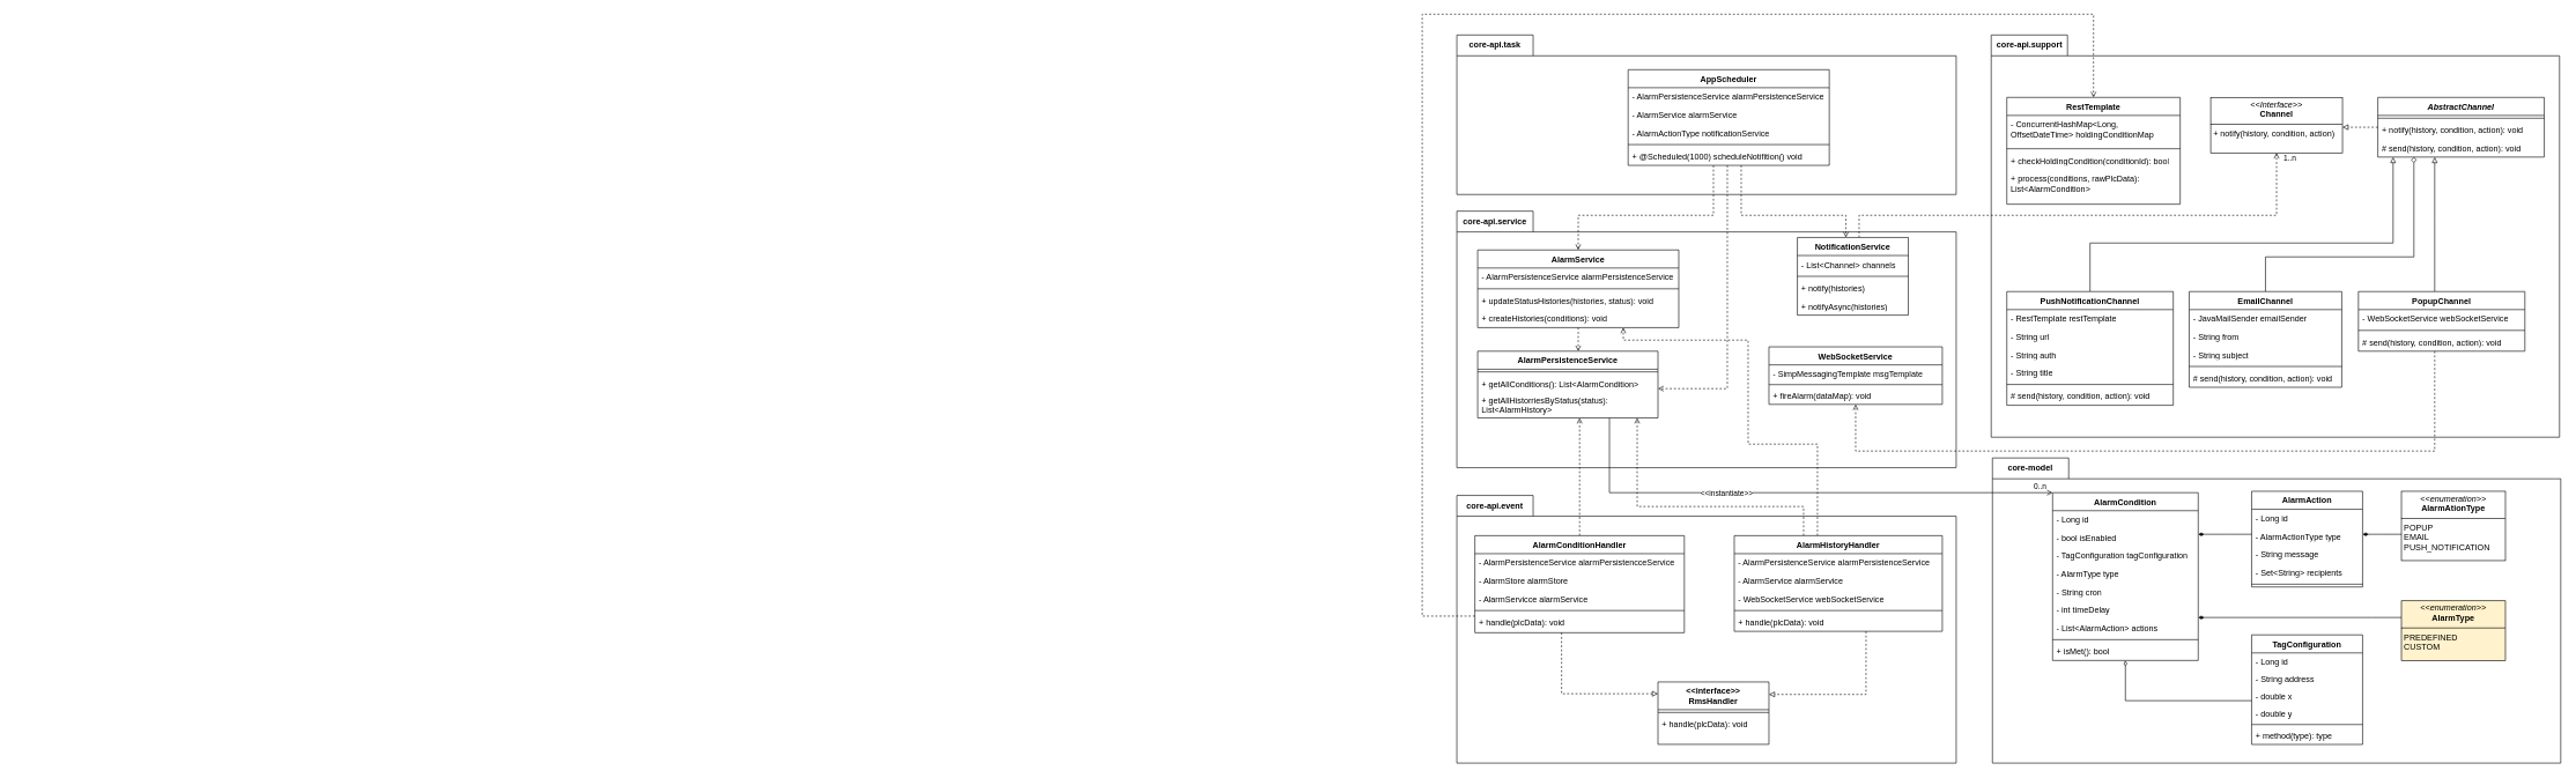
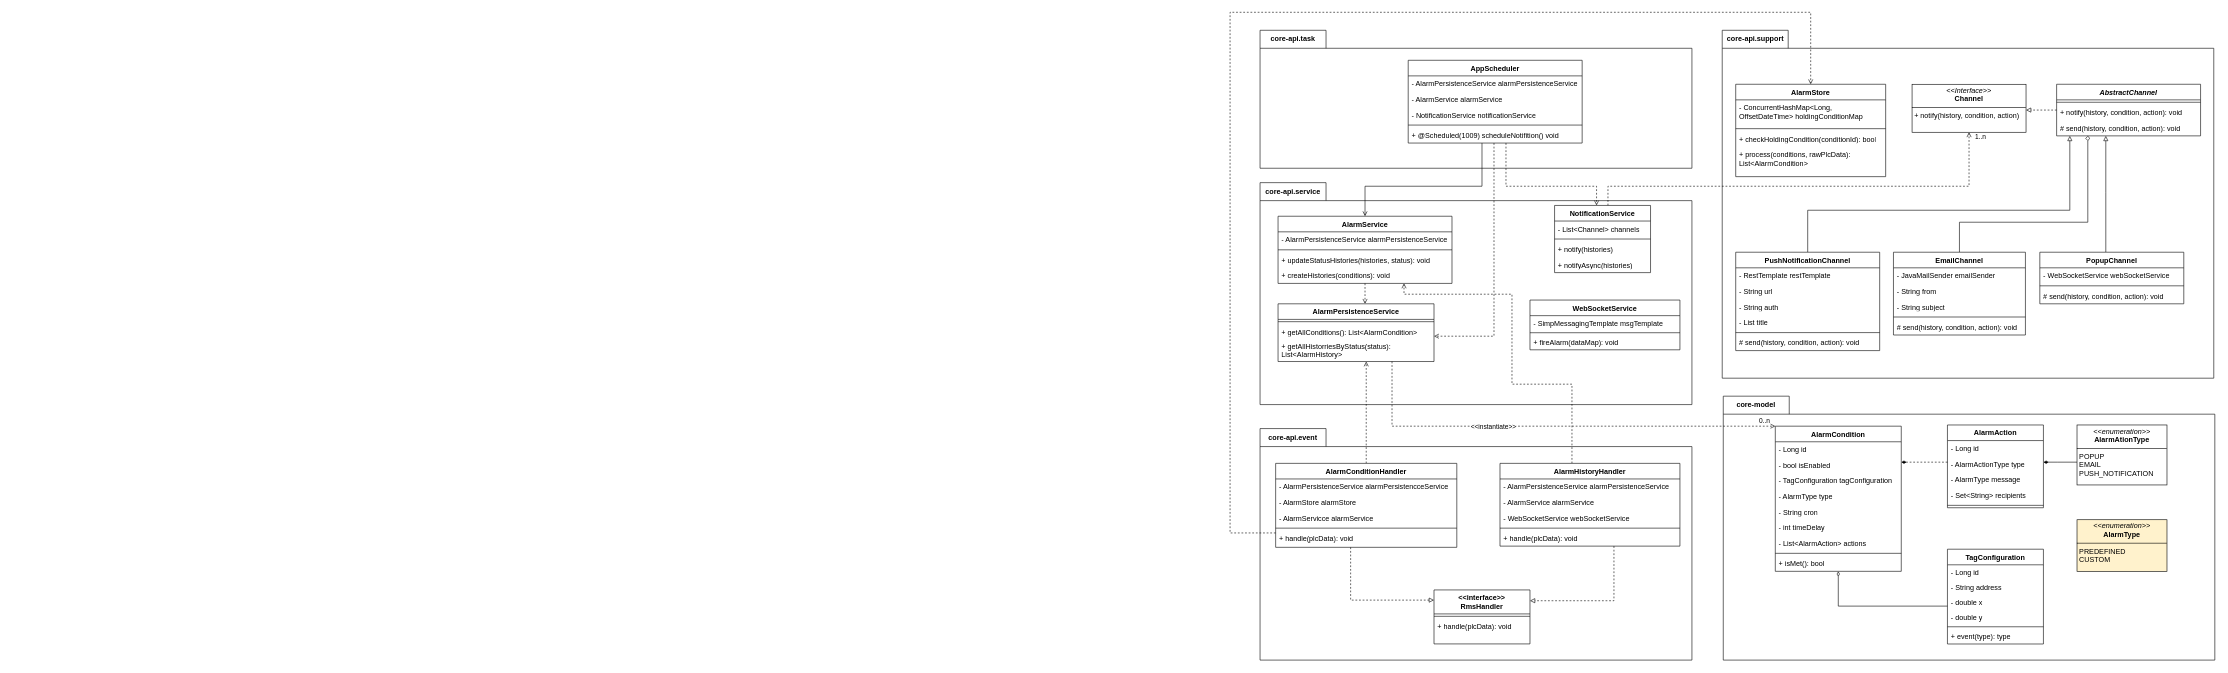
- <mxCell id="68" value="RestTemplate" style="swimlane;fontStyle=1;align=center;verticalAlign=top;childLayout=stackLayout;horizontal=1;startSize=26;horizontalStack=0;resizeParent=1;resizeParentMax=0;resizeLast=0;collapsible=1;marginBottom=0;whiteSpace=wrap;html=1;" parent="1" vertex="1"><mxGeometry x="2893" y="140" width="250" height="154" as="geometry" /></mxCell>
+ <mxCell id="68" value="AlarmStore" style="swimlane;fontStyle=1;align=center;verticalAlign=top;childLayout=stackLayout;horizontal=1;startSize=26;horizontalStack=0;resizeParent=1;resizeParentMax=0;resizeLast=0;collapsible=1;marginBottom=0;whiteSpace=wrap;html=1;" parent="1" vertex="1"><mxGeometry x="2893" y="140" width="250" height="154" as="geometry" /></mxCell>
- <mxCell id="49" value="- AlarmActionType notificationService" style="text;strokeColor=none;fillColor=none;align=left;verticalAlign=top;spacingLeft=4;spacingRight=4;overflow=hidden;rotatable=0;points=[[0,0.5],[1,0.5]];portConstraint=eastwest;whiteSpace=wrap;html=1;" parent="46" vertex="1"><mxGeometry y="78" width="290" height="26" as="geometry" /></mxCell>
+ <mxCell id="49" value="- NotificationService notificationService" style="text;strokeColor=none;fillColor=none;align=left;verticalAlign=top;spacingLeft=4;spacingRight=4;overflow=hidden;rotatable=0;points=[[0,0.5],[1,0.5]];portConstraint=eastwest;whiteSpace=wrap;html=1;" parent="46" vertex="1"><mxGeometry y="78" width="290" height="26" as="geometry" /></mxCell>
- <mxCell id="51" value="+ @Scheduled(1000) scheduleNotifition() void&amp;nbsp;" style="text;strokeColor=none;fillColor=none;align=left;verticalAlign=top;spacingLeft=4;spacingRight=4;overflow=hidden;rotatable=0;points=[[0,0.5],[1,0.5]];portConstraint=eastwest;whiteSpace=wrap;html=1;" parent="46" vertex="1"><mxGeometry y="112" width="290" height="26" as="geometry" /></mxCell>
+ <mxCell id="51" value="+ @Scheduled(1009) scheduleNotifition() void&amp;nbsp;" style="text;strokeColor=none;fillColor=none;align=left;verticalAlign=top;spacingLeft=4;spacingRight=4;overflow=hidden;rotatable=0;points=[[0,0.5],[1,0.5]];portConstraint=eastwest;whiteSpace=wrap;html=1;" parent="46" vertex="1"><mxGeometry y="112" width="290" height="26" as="geometry" /></mxCell>
- <mxCell id="43" style="edgeStyle=orthogonalEdgeStyle;rounded=0;orthogonalLoop=1;jettySize=auto;html=1;entryX=0.5;entryY=0;entryDx=0;entryDy=0;endArrow=open;endFill=0;dashed=1;" parent="1" source="46" target="53" edge="1"><mxGeometry relative="1" as="geometry"><Array as="points"><mxPoint x="2470" y="310" /><mxPoint x="2275" y="310" /></Array></mxGeometry></mxCell>
+ <mxCell id="43" style="edgeStyle=orthogonalEdgeStyle;rounded=0;orthogonalLoop=1;jettySize=auto;html=1;entryX=0.5;entryY=0;entryDx=0;entryDy=0;endArrow=open;endFill=0;dashed=0;" parent="1" source="46" target="53" edge="1"><mxGeometry relative="1" as="geometry"><Array as="points"><mxPoint x="2470" y="310" /><mxPoint x="2275" y="310" /></Array></mxGeometry></mxCell>
- <mxCell id="97" value="- String title" style="text;strokeColor=none;fillColor=none;align=left;verticalAlign=top;spacingLeft=4;spacingRight=4;overflow=hidden;rotatable=0;points=[[0,0.5],[1,0.5]];portConstraint=eastwest;whiteSpace=wrap;html=1;" parent="93" vertex="1"><mxGeometry y="104" width="240" height="26" as="geometry" /></mxCell>
+ <mxCell id="97" value="- List title" style="text;strokeColor=none;fillColor=none;align=left;verticalAlign=top;spacingLeft=4;spacingRight=4;overflow=hidden;rotatable=0;points=[[0,0.5],[1,0.5]];portConstraint=eastwest;whiteSpace=wrap;html=1;" parent="93" vertex="1"><mxGeometry y="104" width="240" height="26" as="geometry" /></mxCell>
- <mxCell id="87" style="edgeStyle=orthogonalEdgeStyle;rounded=0;orthogonalLoop=1;jettySize=auto;html=1;endArrow=open;endFill=0;dashed=1;" parent="1" source="88" target="124" edge="1"><mxGeometry relative="1" as="geometry"><Array as="points"><mxPoint x="3510" y="650" /><mxPoint x="2675" y="650" /></Array></mxGeometry></mxCell>
- <mxCell id="65" style="edgeStyle=orthogonalEdgeStyle;rounded=0;orthogonalLoop=1;jettySize=auto;html=1;dashed=0;endArrow=open;endFill=0;" parent="1" source="128" target="100" edge="1"><mxGeometry relative="1" as="geometry"><mxPoint x="2950" y="790" as="targetPoint" /><Array as="points"><mxPoint x="2320" y="710" /></Array></mxGeometry></mxCell>
+ <mxCell id="65" style="edgeStyle=orthogonalEdgeStyle;rounded=0;orthogonalLoop=1;jettySize=auto;html=1;dashed=1;endArrow=open;endFill=0;" parent="1" source="128" target="100" edge="1"><mxGeometry relative="1" as="geometry"><mxPoint x="2950" y="790" as="targetPoint" /><Array as="points"><mxPoint x="2320" y="710" /></Array></mxGeometry></mxCell>
- <mxCell id="23" style="edgeStyle=orthogonalEdgeStyle;rounded=0;orthogonalLoop=1;jettySize=auto;html=1;endArrow=open;endFill=0;dashed=1;" parent="1" source="25" target="128" edge="1"><mxGeometry relative="1" as="geometry"><Array as="points"><mxPoint x="2600" y="730" /><mxPoint x="2360" y="730" /></Array></mxGeometry></mxCell>
- <mxCell id="110" style="edgeStyle=orthogonalEdgeStyle;rounded=0;orthogonalLoop=1;jettySize=auto;html=1;endArrow=diamondThin;endFill=1;" parent="1" source="111" target="100" edge="1"><mxGeometry relative="1" as="geometry"><Array as="points"><mxPoint x="3210" y="770" /><mxPoint x="3210" y="770" /></Array></mxGeometry></mxCell>
+ <mxCell id="110" style="edgeStyle=orthogonalEdgeStyle;rounded=0;orthogonalLoop=1;jettySize=auto;html=1;endArrow=diamondThin;endFill=1;dashed=1;" parent="1" source="111" target="100" edge="1"><mxGeometry relative="1" as="geometry"><Array as="points"><mxPoint x="3210" y="770" /><mxPoint x="3210" y="770" /></Array></mxGeometry></mxCell>
- <mxCell id="114" value="- String message" style="text;strokeColor=none;fillColor=none;align=left;verticalAlign=top;spacingLeft=4;spacingRight=4;overflow=hidden;rotatable=0;points=[[0,0.5],[1,0.5]];portConstraint=eastwest;whiteSpace=wrap;html=1;" parent="111" vertex="1"><mxGeometry y="78" width="160" height="26" as="geometry" /></mxCell>
+ <mxCell id="114" value="- AlarmType message" style="text;strokeColor=none;fillColor=none;align=left;verticalAlign=top;spacingLeft=4;spacingRight=4;overflow=hidden;rotatable=0;points=[[0,0.5],[1,0.5]];portConstraint=eastwest;whiteSpace=wrap;html=1;" parent="111" vertex="1"><mxGeometry y="78" width="160" height="26" as="geometry" /></mxCell>
- <mxCell id="119" style="edgeStyle=orthogonalEdgeStyle;rounded=0;orthogonalLoop=1;jettySize=auto;html=1;endArrow=diamondThin;endFill=1;" parent="1" source="120" target="100" edge="1"><mxGeometry relative="1" as="geometry"><Array as="points"><mxPoint x="3420" y="890" /><mxPoint x="3420" y="890" /></Array></mxGeometry></mxCell>
- <mxCell id="11" value="+ method(type): type" style="text;strokeColor=none;fillColor=none;align=left;verticalAlign=top;spacingLeft=4;spacingRight=4;overflow=hidden;rotatable=0;points=[[0,0.5],[1,0.5]];portConstraint=eastwest;whiteSpace=wrap;html=1;" parent="5" vertex="1"><mxGeometry y="133.13" width="160" height="24.87" as="geometry" /></mxCell>
+ <mxCell id="11" value="+ event(type): type" style="text;strokeColor=none;fillColor=none;align=left;verticalAlign=top;spacingLeft=4;spacingRight=4;overflow=hidden;rotatable=0;points=[[0,0.5],[1,0.5]];portConstraint=eastwest;whiteSpace=wrap;html=1;" parent="5" vertex="1"><mxGeometry y="133.13" width="160" height="24.87" as="geometry" /></mxCell>
